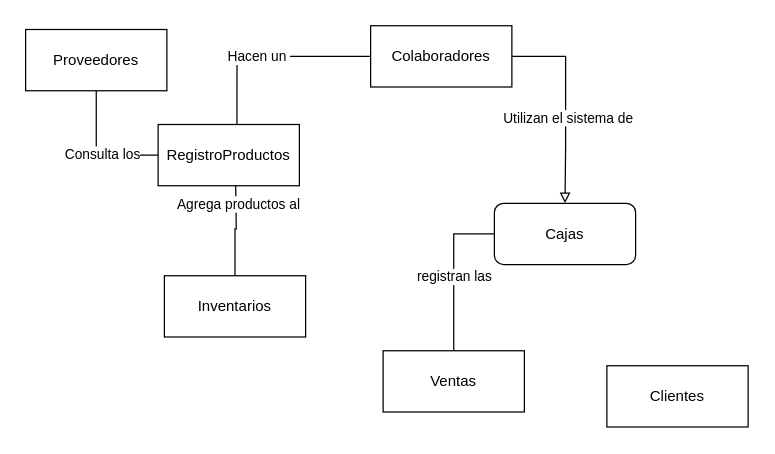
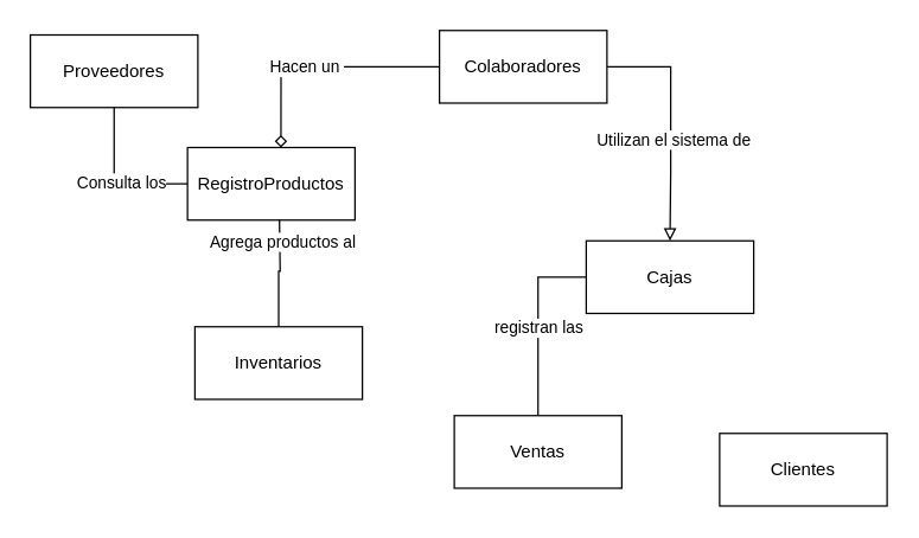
- <mxCell id="4" style="edgeStyle=orthogonalEdgeStyle;rounded=0;orthogonalLoop=1;jettySize=auto;html=1;endArrow=none;endFill=0;entryX=0.558;entryY=0;entryDx=0;entryDy=0;entryPerimeter=0;" edge="1" parent="1" source="6" target="15"><mxGeometry relative="1" as="geometry"><mxPoint x="35.5" y="109.333" as="targetPoint" /></mxGeometry></mxCell>
+ <mxCell id="4" style="edgeStyle=orthogonalEdgeStyle;rounded=0;orthogonalLoop=1;jettySize=auto;html=1;endArrow=diamond;endFill=0;entryX=0.558;entryY=0;entryDx=0;entryDy=0;entryPerimeter=0;" edge="1" parent="1" source="6" target="15"><mxGeometry relative="1" as="geometry"><mxPoint x="35.5" y="109.333" as="targetPoint" /></mxGeometry></mxCell>
- <mxCell id="9" value="Cajas" style="whiteSpace=wrap;html=1;rounded=1;" parent="1" vertex="1"><mxGeometry x="395" y="162" width="113" height="49" as="geometry" /></mxCell>
+ <mxCell id="9" value="Cajas" style="rounded=0;whiteSpace=wrap;html=1;" parent="1" vertex="1"><mxGeometry x="395" y="162" width="113" height="49" as="geometry" /></mxCell>
